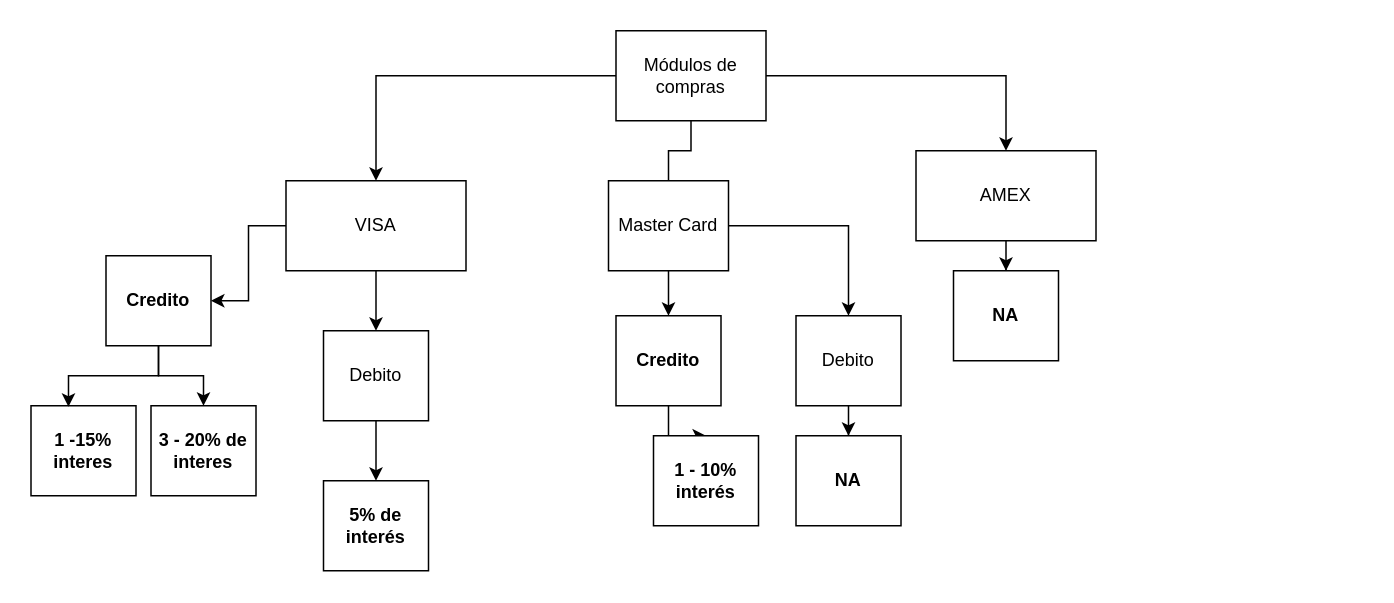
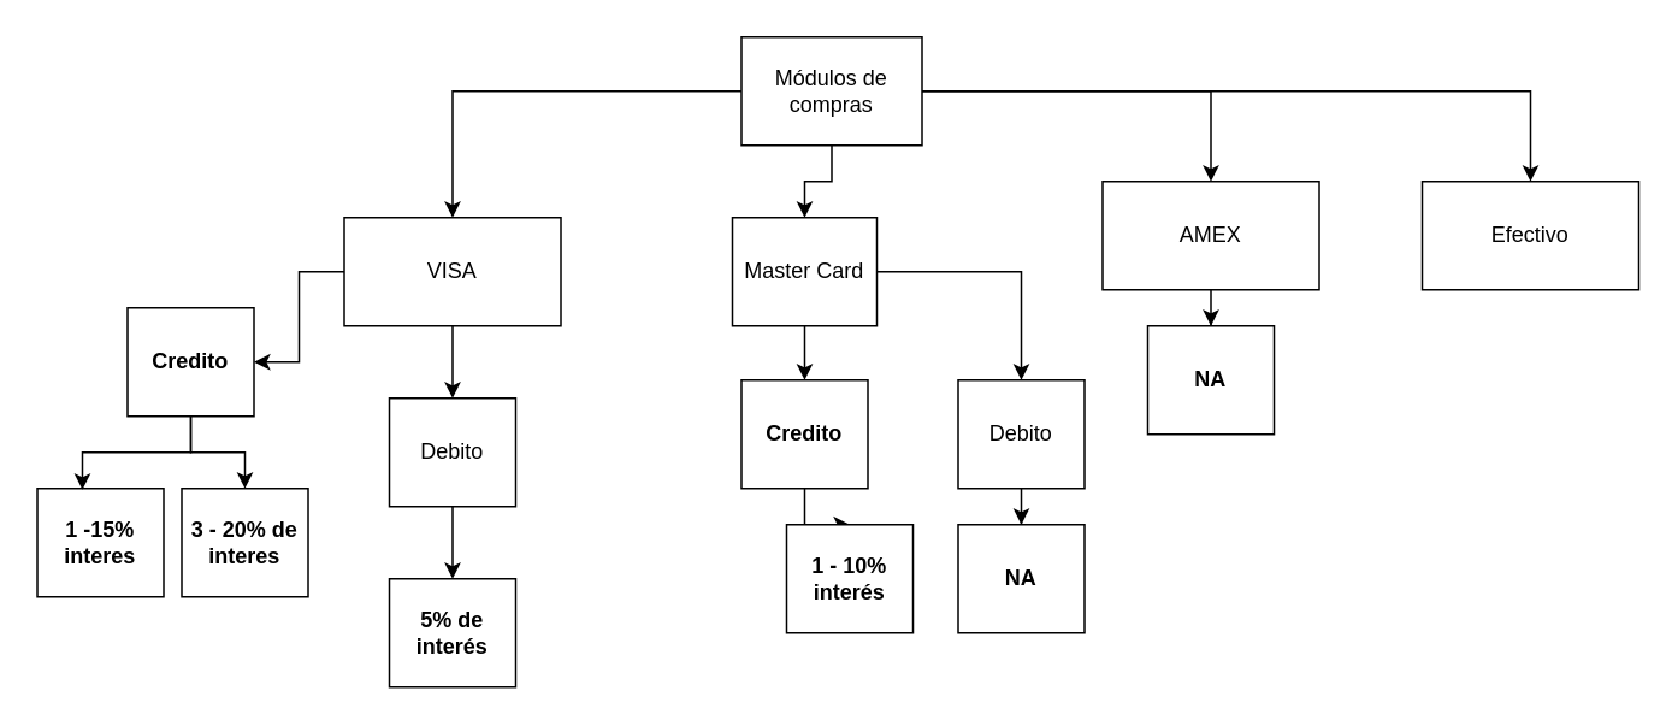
+ <mxCell id="5" style="edgeStyle=orthogonalEdgeStyle;rounded=0;orthogonalLoop=1;jettySize=auto;html=1;" edge="1" parent="1" source="6" target="7"><mxGeometry relative="1" as="geometry" /></mxCell>
- <mxCell id="2" style="edgeStyle=orthogonalEdgeStyle;rounded=0;orthogonalLoop=1;jettySize=auto;html=1;endArrow=none;" edge="1" parent="1" source="6" target="13"><mxGeometry relative="1" as="geometry" /></mxCell>
+ <mxCell id="2" style="edgeStyle=orthogonalEdgeStyle;rounded=0;orthogonalLoop=1;jettySize=auto;html=1;" edge="1" parent="1" source="6" target="13"><mxGeometry relative="1" as="geometry" /></mxCell>
+ <mxCell id="7" value="Efectivo" style="rounded=0;whiteSpace=wrap;html=1;" vertex="1" parent="1"><mxGeometry x="787" y="100" width="120" height="60" as="geometry" /></mxCell>
